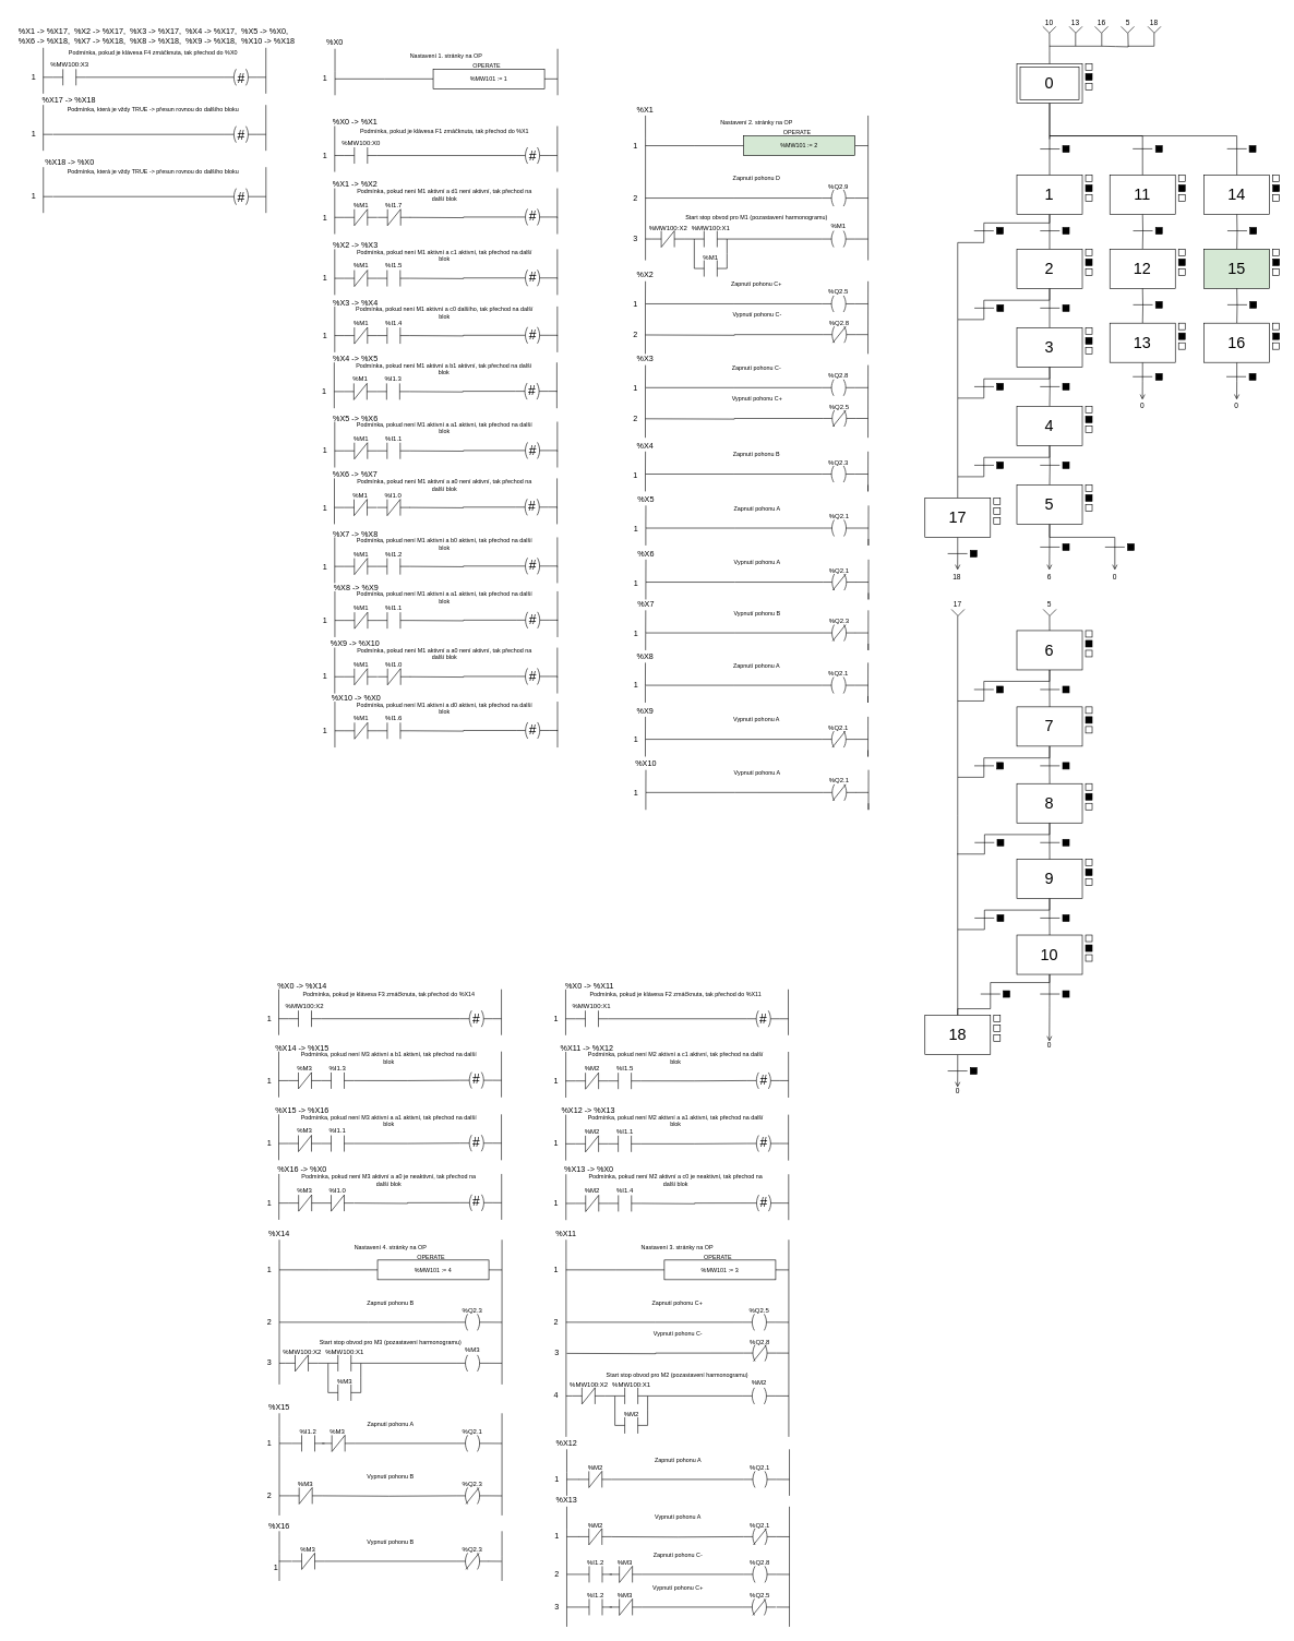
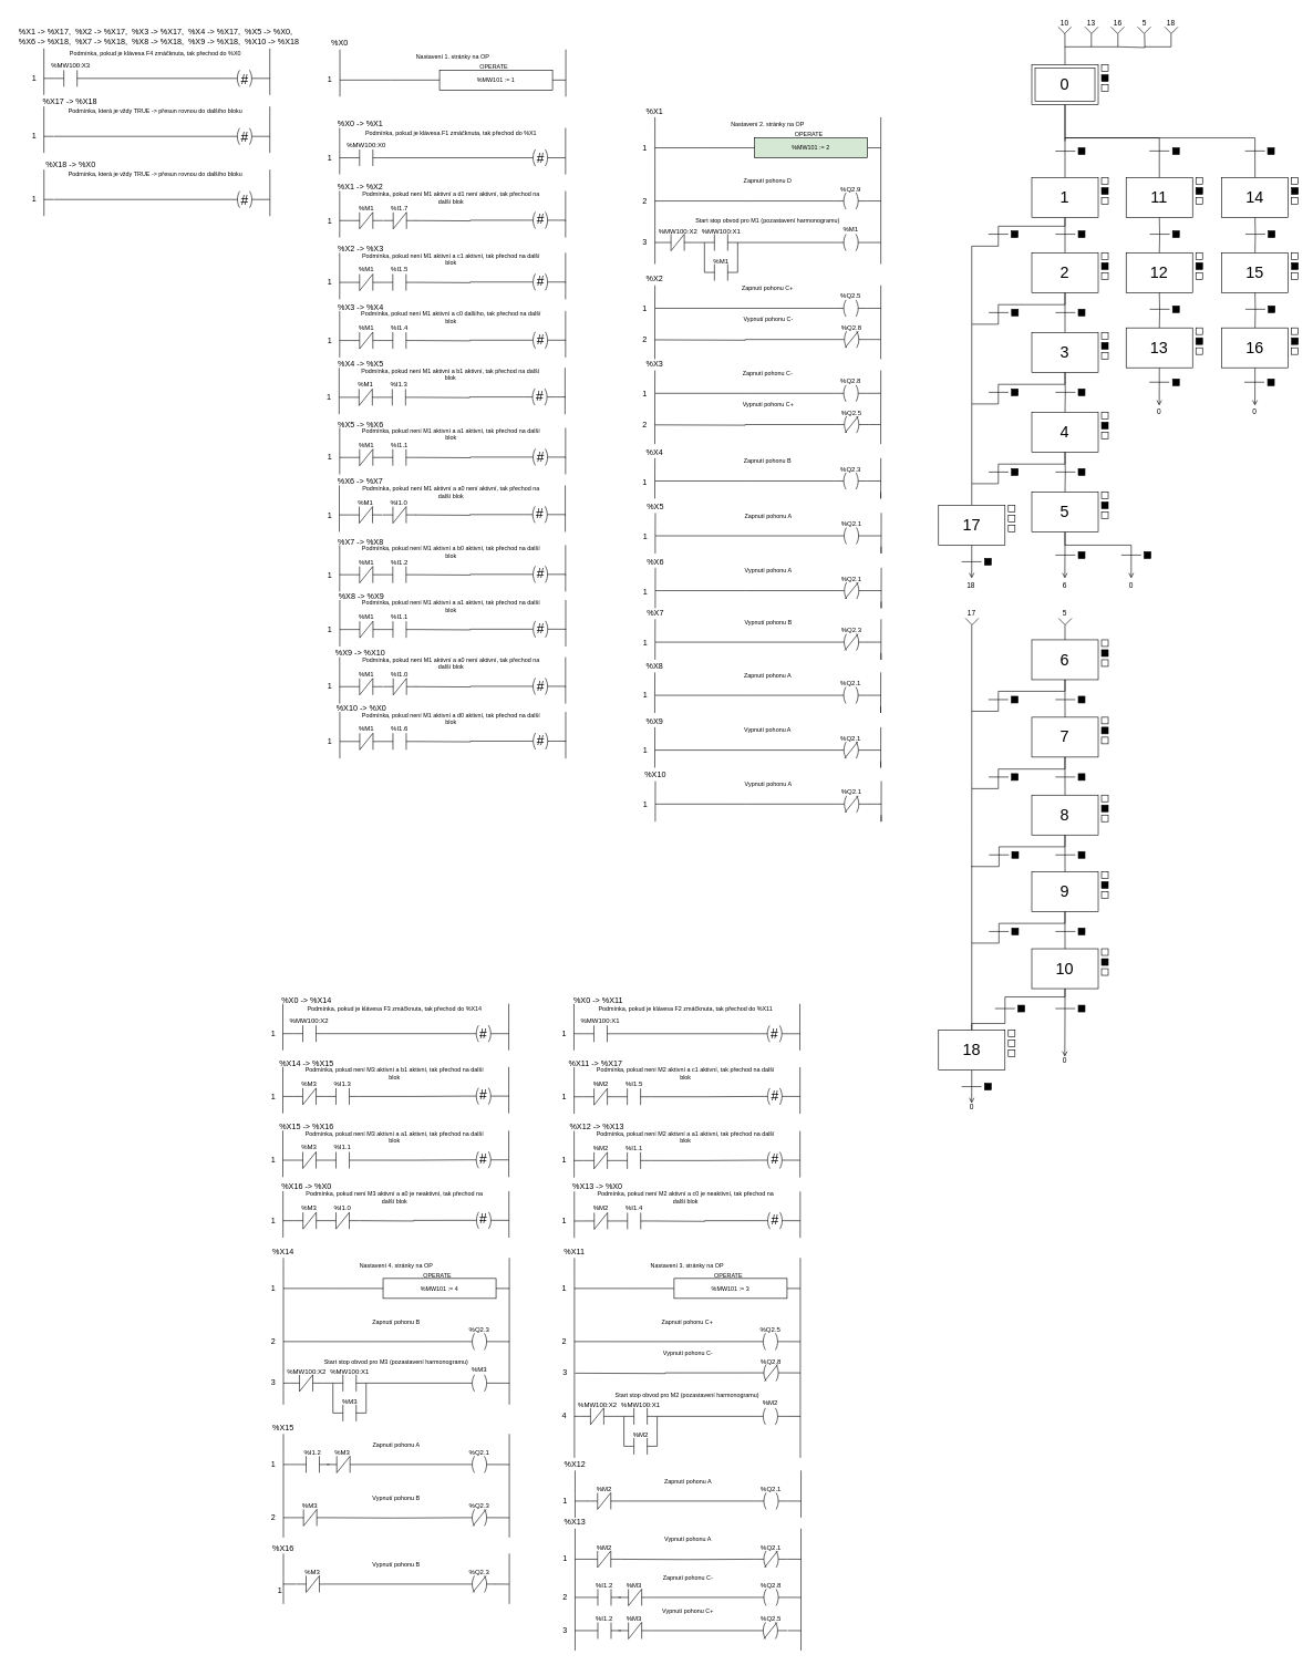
- <mxCell id="210" value="&lt;font style=&quot;font-size: 24px&quot;&gt;15&lt;/font&gt;" style="rounded=0;whiteSpace=wrap;html=1;fillColor=#d5e8d4;" vertex="1" parent="1"><mxGeometry x="1838.34" y="380" width="100" height="60" as="geometry" /></mxCell>
+ <mxCell id="210" value="&lt;font style=&quot;font-size: 24px&quot;&gt;15&lt;/font&gt;" style="rounded=0;whiteSpace=wrap;html=1;" vertex="1" parent="1"><mxGeometry x="1838.34" y="380" width="100" height="60" as="geometry" /></mxCell>
- <mxCell id="405" value="%X11 -&amp;gt; %X12" style="text;html=1;strokeColor=none;fillColor=none;align=center;verticalAlign=middle;whiteSpace=wrap;rounded=0;fontSize=12;strokeWidth=1;" vertex="1" parent="1"><mxGeometry x="781" y="1585" width="230" height="30" as="geometry" /></mxCell>
+ <mxCell id="405" value="%X11 -&amp;gt; %X17" style="text;html=1;strokeColor=none;fillColor=none;align=center;verticalAlign=middle;whiteSpace=wrap;rounded=0;fontSize=12;strokeWidth=1;" vertex="1" parent="1"><mxGeometry x="781" y="1585" width="230" height="30" as="geometry" /></mxCell>
